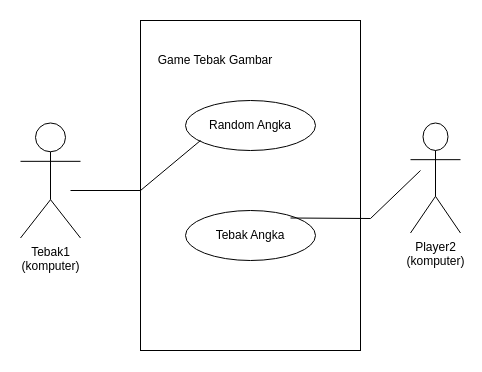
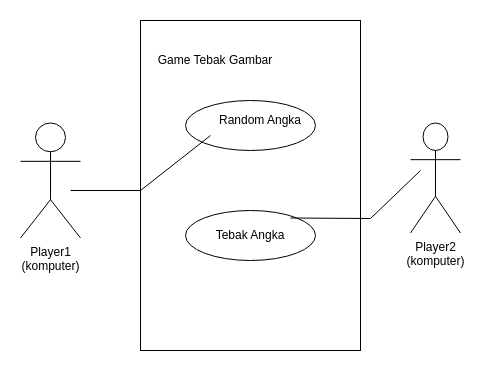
- <mxCell id="8" value="Random Angka" style="text;html=1;strokeColor=none;fillColor=none;align=center;verticalAlign=middle;whiteSpace=wrap;rounded=0;" vertex="1" parent="1"><mxGeometry x="200" y="110" width="100" height="30" as="geometry" /></mxCell>
+ <mxCell id="8" value="Random Angka" style="text;html=1;strokeColor=none;fillColor=none;align=center;verticalAlign=middle;whiteSpace=wrap;rounded=0;" vertex="1" parent="1"><mxGeometry x="210" y="105" width="100" height="30" as="geometry" /></mxCell>
- <mxCell id="3" value="Tebak1&lt;br&gt;(komputer)" style="shape=umlActor;verticalLabelPosition=bottom;verticalAlign=top;html=1;outlineConnect=0;" vertex="1" parent="1"><mxGeometry x="20" y="122.5" width="60" height="115" as="geometry" /></mxCell>
+ <mxCell id="3" value="Player1&lt;br&gt;(komputer)" style="shape=umlActor;verticalLabelPosition=bottom;verticalAlign=top;html=1;outlineConnect=0;" vertex="1" parent="1"><mxGeometry x="20" y="122.5" width="60" height="115" as="geometry" /></mxCell>
